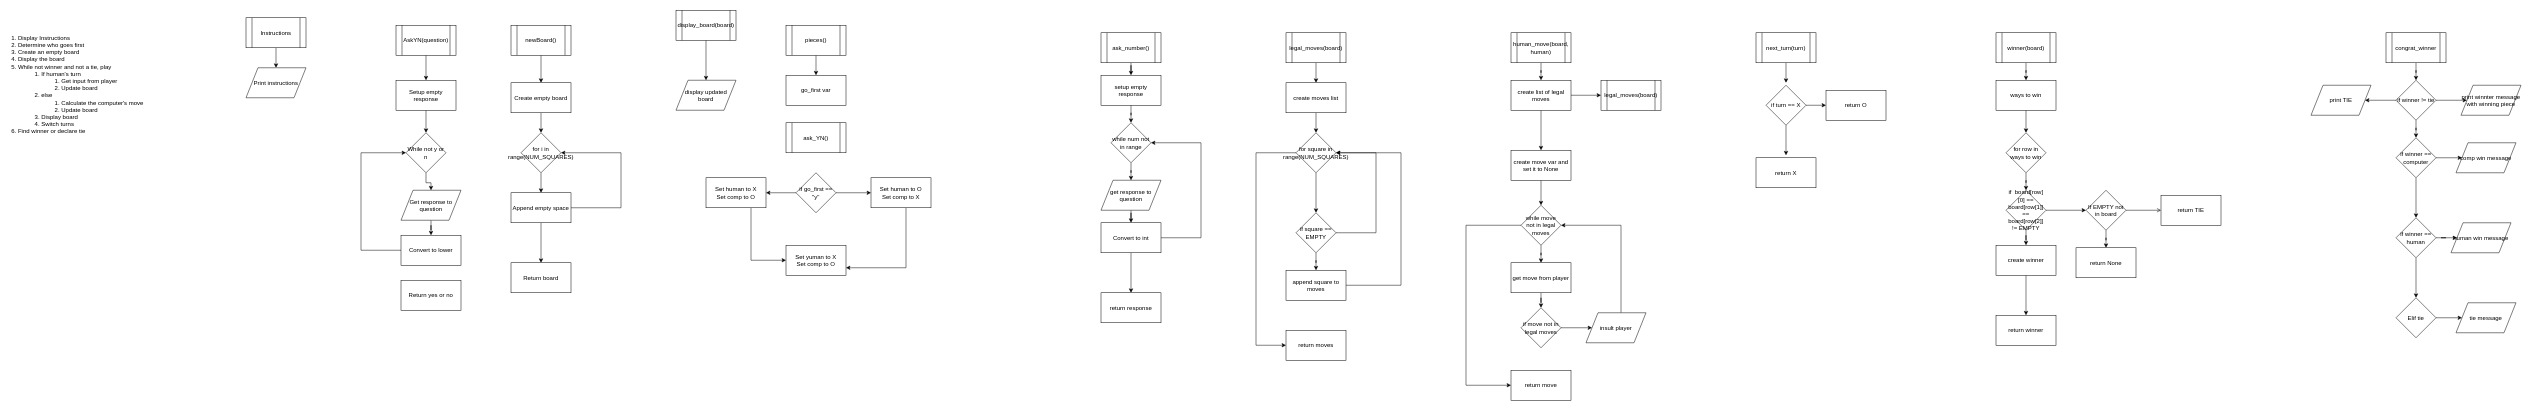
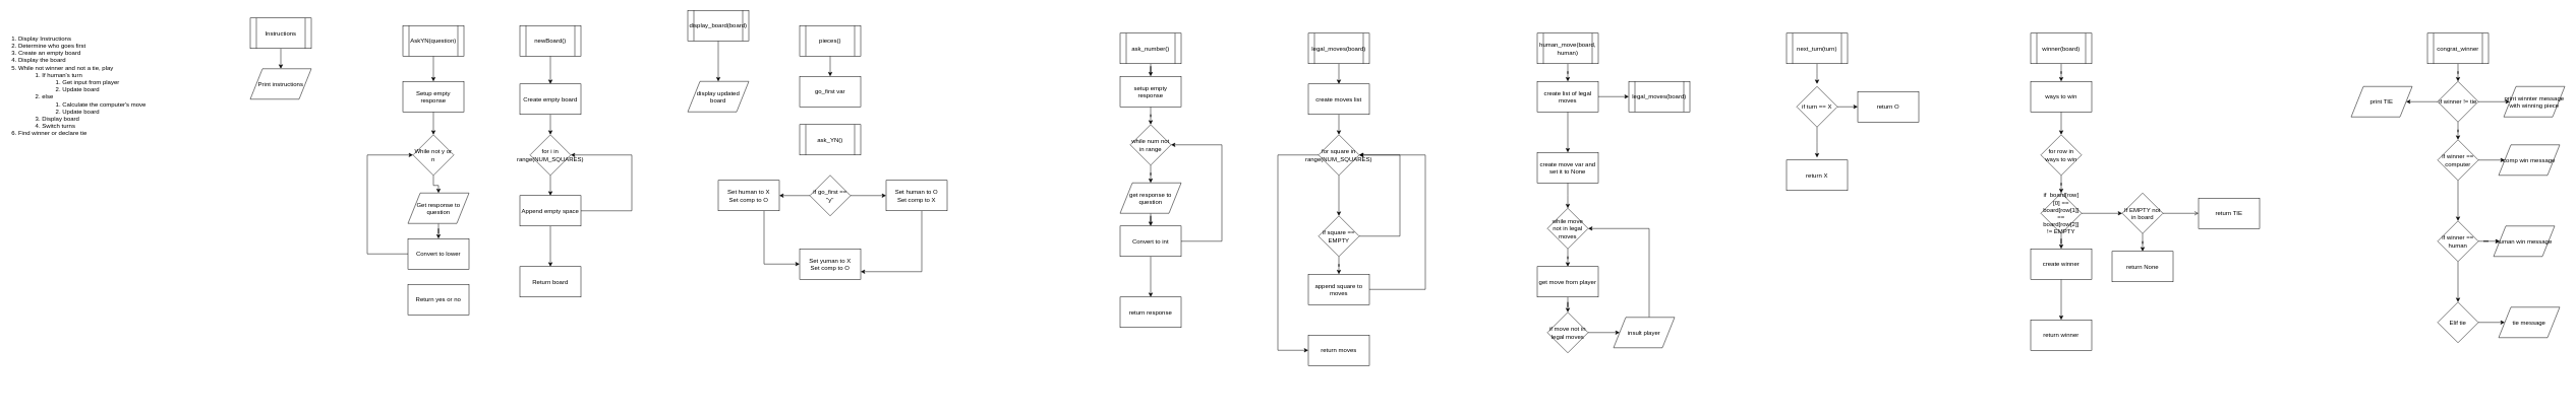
- <mxCell id="76" value="" style="edgeStyle=orthogonalEdgeStyle;rounded=0;orthogonalLoop=1;jettySize=auto;html=1;entryX=0;entryY=0.5;entryDx=0;entryDy=0;" edge="1" parent="1" source="77" target="84"><mxGeometry relative="1" as="geometry"><mxPoint x="2931" y="780" as="targetPoint" /><Array as="points"><mxPoint x="2931" y="450" /><mxPoint x="2931" y="770" /></Array></mxGeometry></mxCell>
- <mxCell id="84" value="return move" style="rounded=0;whiteSpace=wrap;html=1;" vertex="1" parent="1"><mxGeometry x="3021" y="740" width="120" height="60" as="geometry" /></mxCell>
